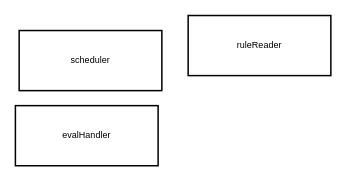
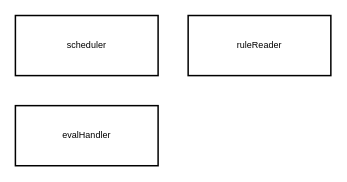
- <mxCell id="2" value="scheduler" style="rounded=0;whiteSpace=wrap;html=1;fillColor=none;strokeWidth=2;" vertex="1" parent="1"><mxGeometry x="25" y="40" width="190" height="80" as="geometry" /></mxCell>
+ <mxCell id="2" value="scheduler" style="rounded=0;whiteSpace=wrap;html=1;fillColor=none;strokeWidth=2;" vertex="1" parent="1"><mxGeometry x="20" y="20" width="190" height="80" as="geometry" /></mxCell>
